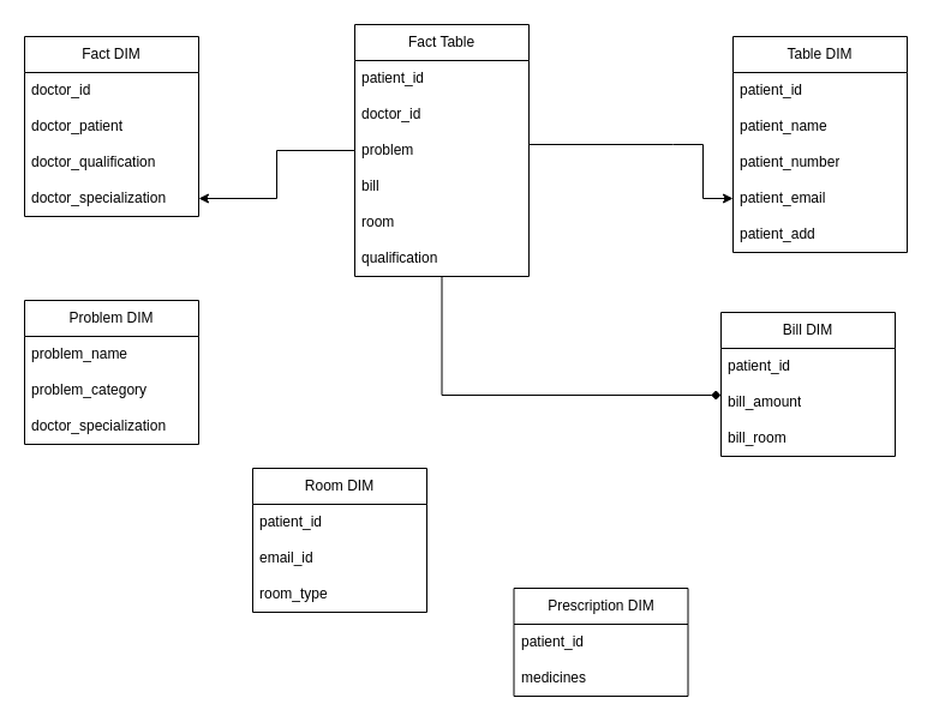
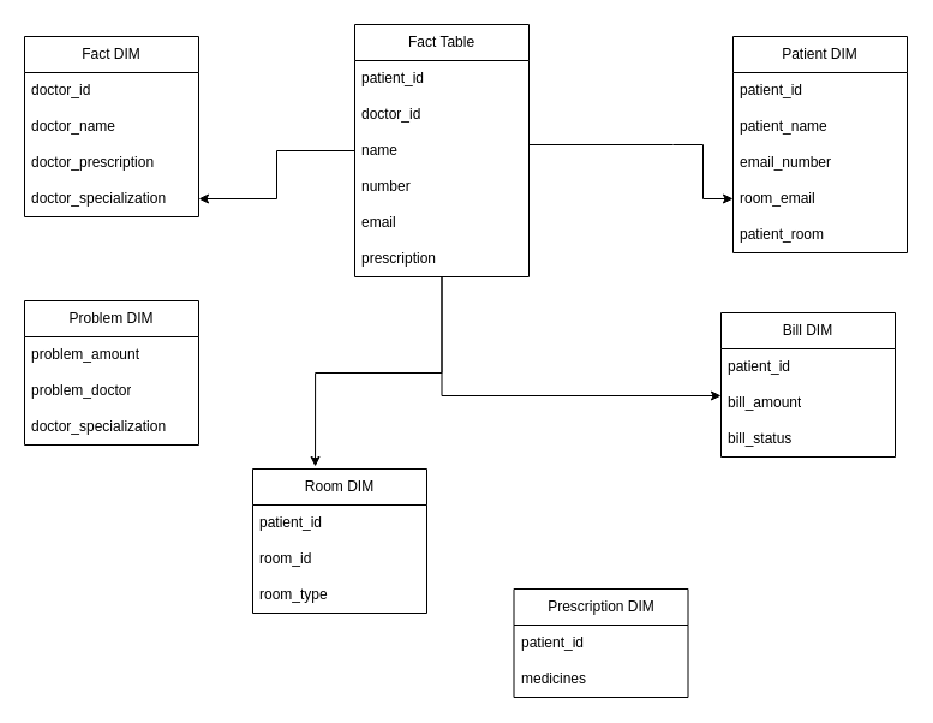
- <mxCell id="11" value="Table DIM" style="swimlane;fontStyle=0;childLayout=stackLayout;horizontal=1;startSize=30;horizontalStack=0;resizeParent=1;resizeParentMax=0;resizeLast=0;collapsible=1;marginBottom=0;whiteSpace=wrap;html=1;" vertex="1" parent="1"><mxGeometry x="610" y="30" width="145" height="180" as="geometry" /></mxCell>
+ <mxCell id="11" value="Patient DIM" style="swimlane;fontStyle=0;childLayout=stackLayout;horizontal=1;startSize=30;horizontalStack=0;resizeParent=1;resizeParentMax=0;resizeLast=0;collapsible=1;marginBottom=0;whiteSpace=wrap;html=1;" vertex="1" parent="1"><mxGeometry x="610" y="30" width="145" height="180" as="geometry" /></mxCell>
- <mxCell id="21" value="doctor_patient" style="text;strokeColor=none;fillColor=none;align=left;verticalAlign=middle;spacingLeft=4;spacingRight=4;overflow=hidden;points=[[0,0.5],[1,0.5]];portConstraint=eastwest;rotatable=0;whiteSpace=wrap;html=1;" vertex="1" parent="19"><mxGeometry y="60" width="145" height="30" as="geometry" /></mxCell>
+ <mxCell id="21" value="doctor_name" style="text;strokeColor=none;fillColor=none;align=left;verticalAlign=middle;spacingLeft=4;spacingRight=4;overflow=hidden;points=[[0,0.5],[1,0.5]];portConstraint=eastwest;rotatable=0;whiteSpace=wrap;html=1;" vertex="1" parent="19"><mxGeometry y="60" width="145" height="30" as="geometry" /></mxCell>
- <mxCell id="7" value="problem" style="text;strokeColor=none;fillColor=none;align=left;verticalAlign=middle;spacingLeft=4;spacingRight=4;overflow=hidden;points=[[0,0.5],[1,0.5]];portConstraint=eastwest;rotatable=0;whiteSpace=wrap;html=1;" vertex="1" parent="4"><mxGeometry y="90" width="145" height="30" as="geometry" /></mxCell>
+ <mxCell id="7" value="name" style="text;strokeColor=none;fillColor=none;align=left;verticalAlign=middle;spacingLeft=4;spacingRight=4;overflow=hidden;points=[[0,0.5],[1,0.5]];portConstraint=eastwest;rotatable=0;whiteSpace=wrap;html=1;" vertex="1" parent="4"><mxGeometry y="90" width="145" height="30" as="geometry" /></mxCell>
- <mxCell id="22" value="doctor_qualification " style="text;strokeColor=none;fillColor=none;align=left;verticalAlign=middle;spacingLeft=4;spacingRight=4;overflow=hidden;points=[[0,0.5],[1,0.5]];portConstraint=eastwest;rotatable=0;whiteSpace=wrap;html=1;" vertex="1" parent="19"><mxGeometry y="90" width="145" height="30" as="geometry" /></mxCell>
+ <mxCell id="22" value="doctor_prescription " style="text;strokeColor=none;fillColor=none;align=left;verticalAlign=middle;spacingLeft=4;spacingRight=4;overflow=hidden;points=[[0,0.5],[1,0.5]];portConstraint=eastwest;rotatable=0;whiteSpace=wrap;html=1;" vertex="1" parent="19"><mxGeometry y="90" width="145" height="30" as="geometry" /></mxCell>
- <mxCell id="14" value="patient_number" style="text;strokeColor=none;fillColor=none;align=left;verticalAlign=middle;spacingLeft=4;spacingRight=4;overflow=hidden;points=[[0,0.5],[1,0.5]];portConstraint=eastwest;rotatable=0;whiteSpace=wrap;html=1;" vertex="1" parent="11"><mxGeometry y="90" width="145" height="30" as="geometry" /></mxCell>
+ <mxCell id="14" value="email_number" style="text;strokeColor=none;fillColor=none;align=left;verticalAlign=middle;spacingLeft=4;spacingRight=4;overflow=hidden;points=[[0,0.5],[1,0.5]];portConstraint=eastwest;rotatable=0;whiteSpace=wrap;html=1;" vertex="1" parent="11"><mxGeometry y="90" width="145" height="30" as="geometry" /></mxCell>
- <mxCell id="8" value="bill" style="text;strokeColor=none;fillColor=none;align=left;verticalAlign=middle;spacingLeft=4;spacingRight=4;overflow=hidden;points=[[0,0.5],[1,0.5]];portConstraint=eastwest;rotatable=0;whiteSpace=wrap;html=1;" vertex="1" parent="4"><mxGeometry y="120" width="145" height="30" as="geometry" /></mxCell>
+ <mxCell id="8" value="number" style="text;strokeColor=none;fillColor=none;align=left;verticalAlign=middle;spacingLeft=4;spacingRight=4;overflow=hidden;points=[[0,0.5],[1,0.5]];portConstraint=eastwest;rotatable=0;whiteSpace=wrap;html=1;" vertex="1" parent="4"><mxGeometry y="120" width="145" height="30" as="geometry" /></mxCell>
- <mxCell id="15" value="patient_email" style="text;strokeColor=none;fillColor=none;align=left;verticalAlign=middle;spacingLeft=4;spacingRight=4;overflow=hidden;points=[[0,0.5],[1,0.5]];portConstraint=eastwest;rotatable=0;whiteSpace=wrap;html=1;" vertex="1" parent="11"><mxGeometry y="120" width="145" height="30" as="geometry" /></mxCell>
+ <mxCell id="15" value="room_email" style="text;strokeColor=none;fillColor=none;align=left;verticalAlign=middle;spacingLeft=4;spacingRight=4;overflow=hidden;points=[[0,0.5],[1,0.5]];portConstraint=eastwest;rotatable=0;whiteSpace=wrap;html=1;" vertex="1" parent="11"><mxGeometry y="120" width="145" height="30" as="geometry" /></mxCell>
- <mxCell id="9" value="room" style="text;strokeColor=none;fillColor=none;align=left;verticalAlign=middle;spacingLeft=4;spacingRight=4;overflow=hidden;points=[[0,0.5],[1,0.5]];portConstraint=eastwest;rotatable=0;whiteSpace=wrap;html=1;" vertex="1" parent="4"><mxGeometry y="150" width="145" height="30" as="geometry" /></mxCell>
+ <mxCell id="9" value="email" style="text;strokeColor=none;fillColor=none;align=left;verticalAlign=middle;spacingLeft=4;spacingRight=4;overflow=hidden;points=[[0,0.5],[1,0.5]];portConstraint=eastwest;rotatable=0;whiteSpace=wrap;html=1;" vertex="1" parent="4"><mxGeometry y="150" width="145" height="30" as="geometry" /></mxCell>
- <mxCell id="16" value="patient_add" style="text;strokeColor=none;fillColor=none;align=left;verticalAlign=middle;spacingLeft=4;spacingRight=4;overflow=hidden;points=[[0,0.5],[1,0.5]];portConstraint=eastwest;rotatable=0;whiteSpace=wrap;html=1;" vertex="1" parent="11"><mxGeometry y="150" width="145" height="30" as="geometry" /></mxCell>
+ <mxCell id="16" value="patient_room" style="text;strokeColor=none;fillColor=none;align=left;verticalAlign=middle;spacingLeft=4;spacingRight=4;overflow=hidden;points=[[0,0.5],[1,0.5]];portConstraint=eastwest;rotatable=0;whiteSpace=wrap;html=1;" vertex="1" parent="11"><mxGeometry y="150" width="145" height="30" as="geometry" /></mxCell>
- <mxCell id="10" value="qualification" style="text;strokeColor=none;fillColor=none;align=left;verticalAlign=middle;spacingLeft=4;spacingRight=4;overflow=hidden;points=[[0,0.5],[1,0.5]];portConstraint=eastwest;rotatable=0;whiteSpace=wrap;html=1;" vertex="1" parent="4"><mxGeometry y="180" width="145" height="30" as="geometry" /></mxCell>
+ <mxCell id="10" value="prescription" style="text;strokeColor=none;fillColor=none;align=left;verticalAlign=middle;spacingLeft=4;spacingRight=4;overflow=hidden;points=[[0,0.5],[1,0.5]];portConstraint=eastwest;rotatable=0;whiteSpace=wrap;html=1;" vertex="1" parent="4"><mxGeometry y="180" width="145" height="30" as="geometry" /></mxCell>
- <mxCell id="26" value="problem_name" style="text;strokeColor=none;fillColor=none;align=left;verticalAlign=middle;spacingLeft=4;spacingRight=4;overflow=hidden;points=[[0,0.5],[1,0.5]];portConstraint=eastwest;rotatable=0;whiteSpace=wrap;html=1;" vertex="1" parent="25"><mxGeometry y="30" width="145" height="30" as="geometry" /></mxCell>
+ <mxCell id="26" value="problem_amount" style="text;strokeColor=none;fillColor=none;align=left;verticalAlign=middle;spacingLeft=4;spacingRight=4;overflow=hidden;points=[[0,0.5],[1,0.5]];portConstraint=eastwest;rotatable=0;whiteSpace=wrap;html=1;" vertex="1" parent="25"><mxGeometry y="30" width="145" height="30" as="geometry" /></mxCell>
+ <mxCell id="3" style="edgeStyle=orthogonalEdgeStyle;rounded=0;orthogonalLoop=1;jettySize=auto;html=1;entryX=0.359;entryY=-0.017;entryDx=0;entryDy=0;entryPerimeter=0;" edge="1" parent="1" source="4" target="33"><mxGeometry relative="1" as="geometry" /></mxCell>
- <mxCell id="27" value="problem_category" style="text;strokeColor=none;fillColor=none;align=left;verticalAlign=middle;spacingLeft=4;spacingRight=4;overflow=hidden;points=[[0,0.5],[1,0.5]];portConstraint=eastwest;rotatable=0;whiteSpace=wrap;html=1;" vertex="1" parent="25"><mxGeometry y="60" width="145" height="30" as="geometry" /></mxCell>
+ <mxCell id="27" value="problem_doctor" style="text;strokeColor=none;fillColor=none;align=left;verticalAlign=middle;spacingLeft=4;spacingRight=4;overflow=hidden;points=[[0,0.5],[1,0.5]];portConstraint=eastwest;rotatable=0;whiteSpace=wrap;html=1;" vertex="1" parent="25"><mxGeometry y="60" width="145" height="30" as="geometry" /></mxCell>
- <mxCell id="2" style="edgeStyle=orthogonalEdgeStyle;rounded=0;orthogonalLoop=1;jettySize=auto;html=1;entryX=0;entryY=0.3;entryDx=0;entryDy=0;entryPerimeter=0;endArrow=diamond;" edge="1" parent="1" source="4" target="31"><mxGeometry relative="1" as="geometry" /></mxCell>
+ <mxCell id="2" style="edgeStyle=orthogonalEdgeStyle;rounded=0;orthogonalLoop=1;jettySize=auto;html=1;entryX=0;entryY=0.3;entryDx=0;entryDy=0;entryPerimeter=0;" edge="1" parent="1" source="4" target="31"><mxGeometry relative="1" as="geometry" /></mxCell>
- <mxCell id="32" value="bill_room" style="text;strokeColor=none;fillColor=none;align=left;verticalAlign=middle;spacingLeft=4;spacingRight=4;overflow=hidden;points=[[0,0.5],[1,0.5]];portConstraint=eastwest;rotatable=0;whiteSpace=wrap;html=1;" vertex="1" parent="29"><mxGeometry y="90" width="145" height="30" as="geometry" /></mxCell>
+ <mxCell id="32" value="bill_status" style="text;strokeColor=none;fillColor=none;align=left;verticalAlign=middle;spacingLeft=4;spacingRight=4;overflow=hidden;points=[[0,0.5],[1,0.5]];portConstraint=eastwest;rotatable=0;whiteSpace=wrap;html=1;" vertex="1" parent="29"><mxGeometry y="90" width="145" height="30" as="geometry" /></mxCell>
- <mxCell id="35" value="email_id" style="text;strokeColor=none;fillColor=none;align=left;verticalAlign=middle;spacingLeft=4;spacingRight=4;overflow=hidden;points=[[0,0.5],[1,0.5]];portConstraint=eastwest;rotatable=0;whiteSpace=wrap;html=1;" vertex="1" parent="33"><mxGeometry y="60" width="145" height="30" as="geometry" /></mxCell>
+ <mxCell id="35" value="room_id" style="text;strokeColor=none;fillColor=none;align=left;verticalAlign=middle;spacingLeft=4;spacingRight=4;overflow=hidden;points=[[0,0.5],[1,0.5]];portConstraint=eastwest;rotatable=0;whiteSpace=wrap;html=1;" vertex="1" parent="33"><mxGeometry y="60" width="145" height="30" as="geometry" /></mxCell>
